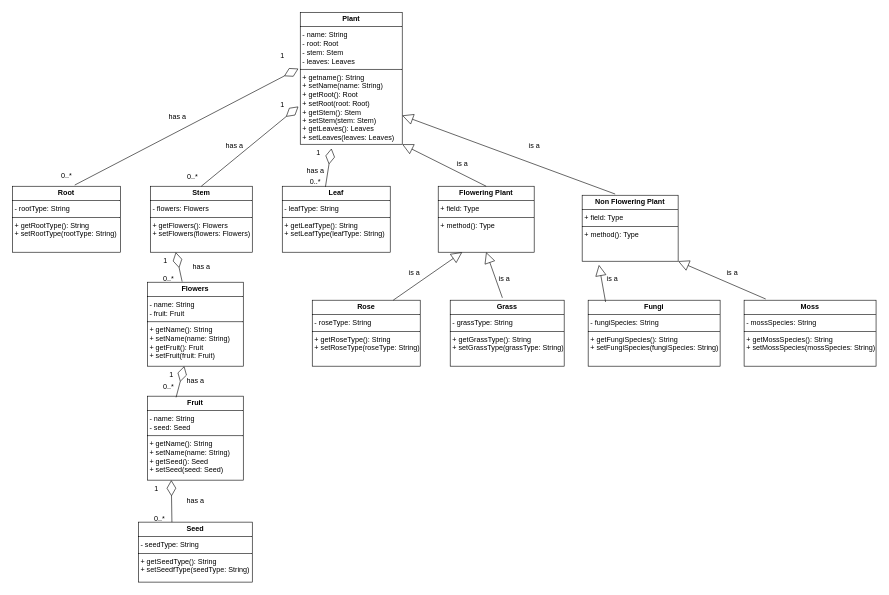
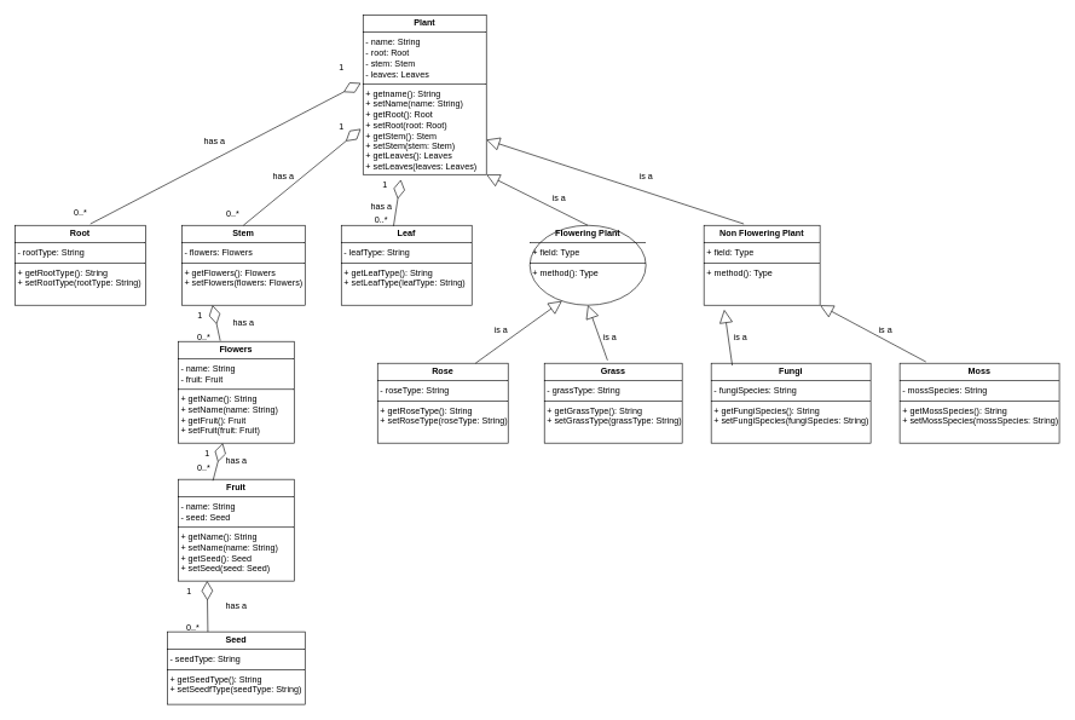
- <mxCell id="4" value="&lt;p style=&quot;margin:0px;margin-top:4px;text-align:center;&quot;&gt;&lt;b&gt;Flowering Plant&lt;/b&gt;&lt;/p&gt;&lt;hr size=&quot;1&quot; style=&quot;border-style:solid;&quot;&gt;&lt;p style=&quot;margin:0px;margin-left:4px;&quot;&gt;+ field: Type&lt;/p&gt;&lt;hr size=&quot;1&quot; style=&quot;border-style:solid;&quot;&gt;&lt;p style=&quot;margin:0px;margin-left:4px;&quot;&gt;+ method(): Type&lt;/p&gt;" style="verticalAlign=top;align=left;overflow=fill;html=1;whiteSpace=wrap;" vertex="1" parent="1"><mxGeometry x="730" y="310" width="160" height="110" as="geometry" /></mxCell>
+ <mxCell id="4" value="&lt;p style=&quot;margin:0px;margin-top:4px;text-align:center;&quot;&gt;&lt;b&gt;Flowering Plant&lt;/b&gt;&lt;/p&gt;&lt;hr size=&quot;1&quot; style=&quot;border-style:solid;&quot;&gt;&lt;p style=&quot;margin:0px;margin-left:4px;&quot;&gt;+ field: Type&lt;/p&gt;&lt;hr size=&quot;1&quot; style=&quot;border-style:solid;&quot;&gt;&lt;p style=&quot;margin:0px;margin-left:4px;&quot;&gt;+ method(): Type&lt;/p&gt;" style="ellipse;verticalAlign=top;align=left;overflow=fill;html=1;whiteSpace=wrap;" vertex="1" parent="1"><mxGeometry x="730" y="310" width="160" height="110" as="geometry" /></mxCell>
- <mxCell id="5" value="&lt;p style=&quot;margin:0px;margin-top:4px;text-align:center;&quot;&gt;&lt;b&gt;Non Flowering Plant&lt;/b&gt;&lt;/p&gt;&lt;hr size=&quot;1&quot; style=&quot;border-style:solid;&quot;&gt;&lt;p style=&quot;margin:0px;margin-left:4px;&quot;&gt;+ field: Type&lt;/p&gt;&lt;hr size=&quot;1&quot; style=&quot;border-style:solid;&quot;&gt;&lt;p style=&quot;margin:0px;margin-left:4px;&quot;&gt;+ method(): Type&lt;/p&gt;" style="verticalAlign=top;align=left;overflow=fill;html=1;whiteSpace=wrap;" vertex="1" parent="1"><mxGeometry x="970" y="325" width="160" height="110" as="geometry" /></mxCell>
+ <mxCell id="5" value="&lt;p style=&quot;margin:0px;margin-top:4px;text-align:center;&quot;&gt;&lt;b&gt;Non Flowering Plant&lt;/b&gt;&lt;/p&gt;&lt;hr size=&quot;1&quot; style=&quot;border-style:solid;&quot;&gt;&lt;p style=&quot;margin:0px;margin-left:4px;&quot;&gt;+ field: Type&lt;/p&gt;&lt;hr size=&quot;1&quot; style=&quot;border-style:solid;&quot;&gt;&lt;p style=&quot;margin:0px;margin-left:4px;&quot;&gt;+ method(): Type&lt;/p&gt;" style="verticalAlign=top;align=left;overflow=fill;html=1;whiteSpace=wrap;" vertex="1" parent="1"><mxGeometry x="970" y="310" width="160" height="110" as="geometry" /></mxCell>
